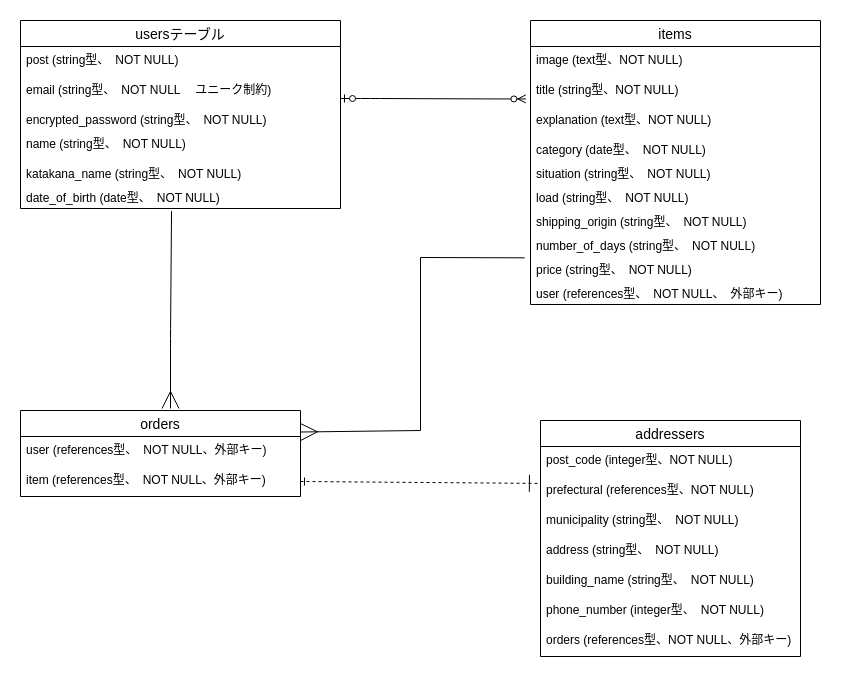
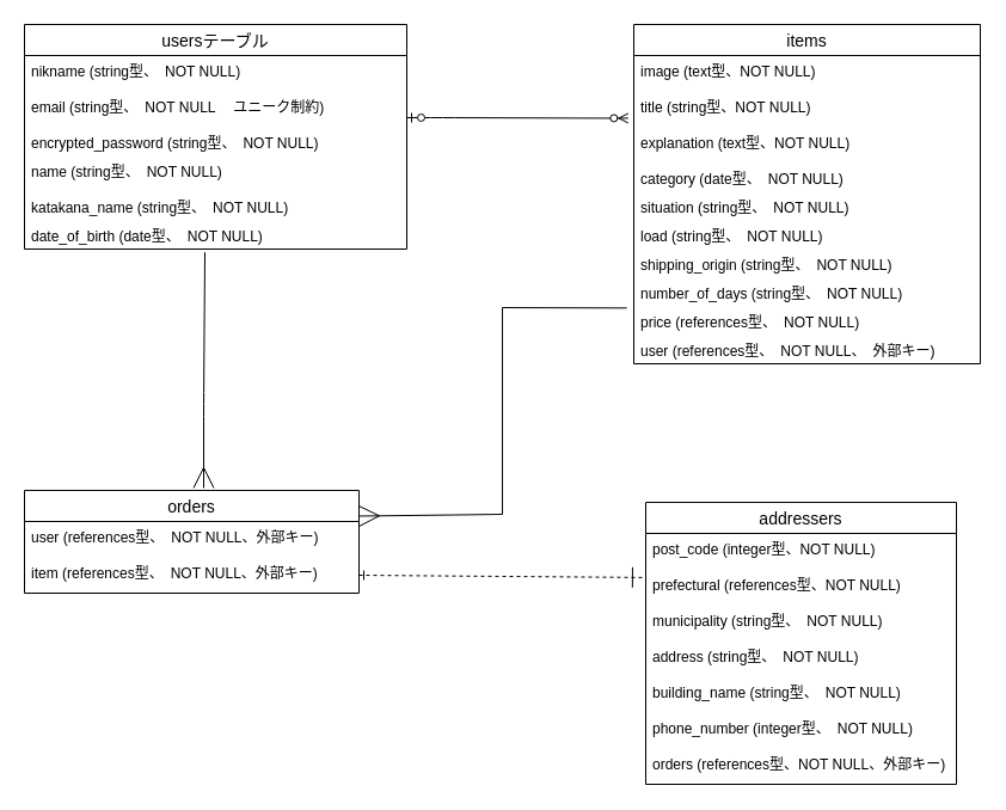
- <mxCell id="3" value="post (string型、　NOT NULL)" style="text;strokeColor=none;fillColor=none;spacingLeft=4;spacingRight=4;overflow=hidden;rotatable=0;points=[[0,0.5],[1,0.5]];portConstraint=eastwest;fontSize=12;" parent="2" vertex="1"><mxGeometry y="26" width="320" height="30" as="geometry" /></mxCell>
+ <mxCell id="3" value="nikname (string型、　NOT NULL)" style="text;strokeColor=none;fillColor=none;spacingLeft=4;spacingRight=4;overflow=hidden;rotatable=0;points=[[0,0.5],[1,0.5]];portConstraint=eastwest;fontSize=12;" parent="2" vertex="1"><mxGeometry y="26" width="320" height="30" as="geometry" /></mxCell>
- <mxCell id="18" value="price (string型、　NOT NULL)" style="text;strokeColor=none;fillColor=none;spacingLeft=4;spacingRight=4;overflow=hidden;rotatable=0;points=[[0,0.5],[1,0.5]];portConstraint=eastwest;fontSize=12;" vertex="1" parent="9"><mxGeometry y="236" width="290" height="24" as="geometry" /></mxCell>
+ <mxCell id="18" value="price (references型、　NOT NULL)" style="text;strokeColor=none;fillColor=none;spacingLeft=4;spacingRight=4;overflow=hidden;rotatable=0;points=[[0,0.5],[1,0.5]];portConstraint=eastwest;fontSize=12;" vertex="1" parent="9"><mxGeometry y="236" width="290" height="24" as="geometry" /></mxCell>
